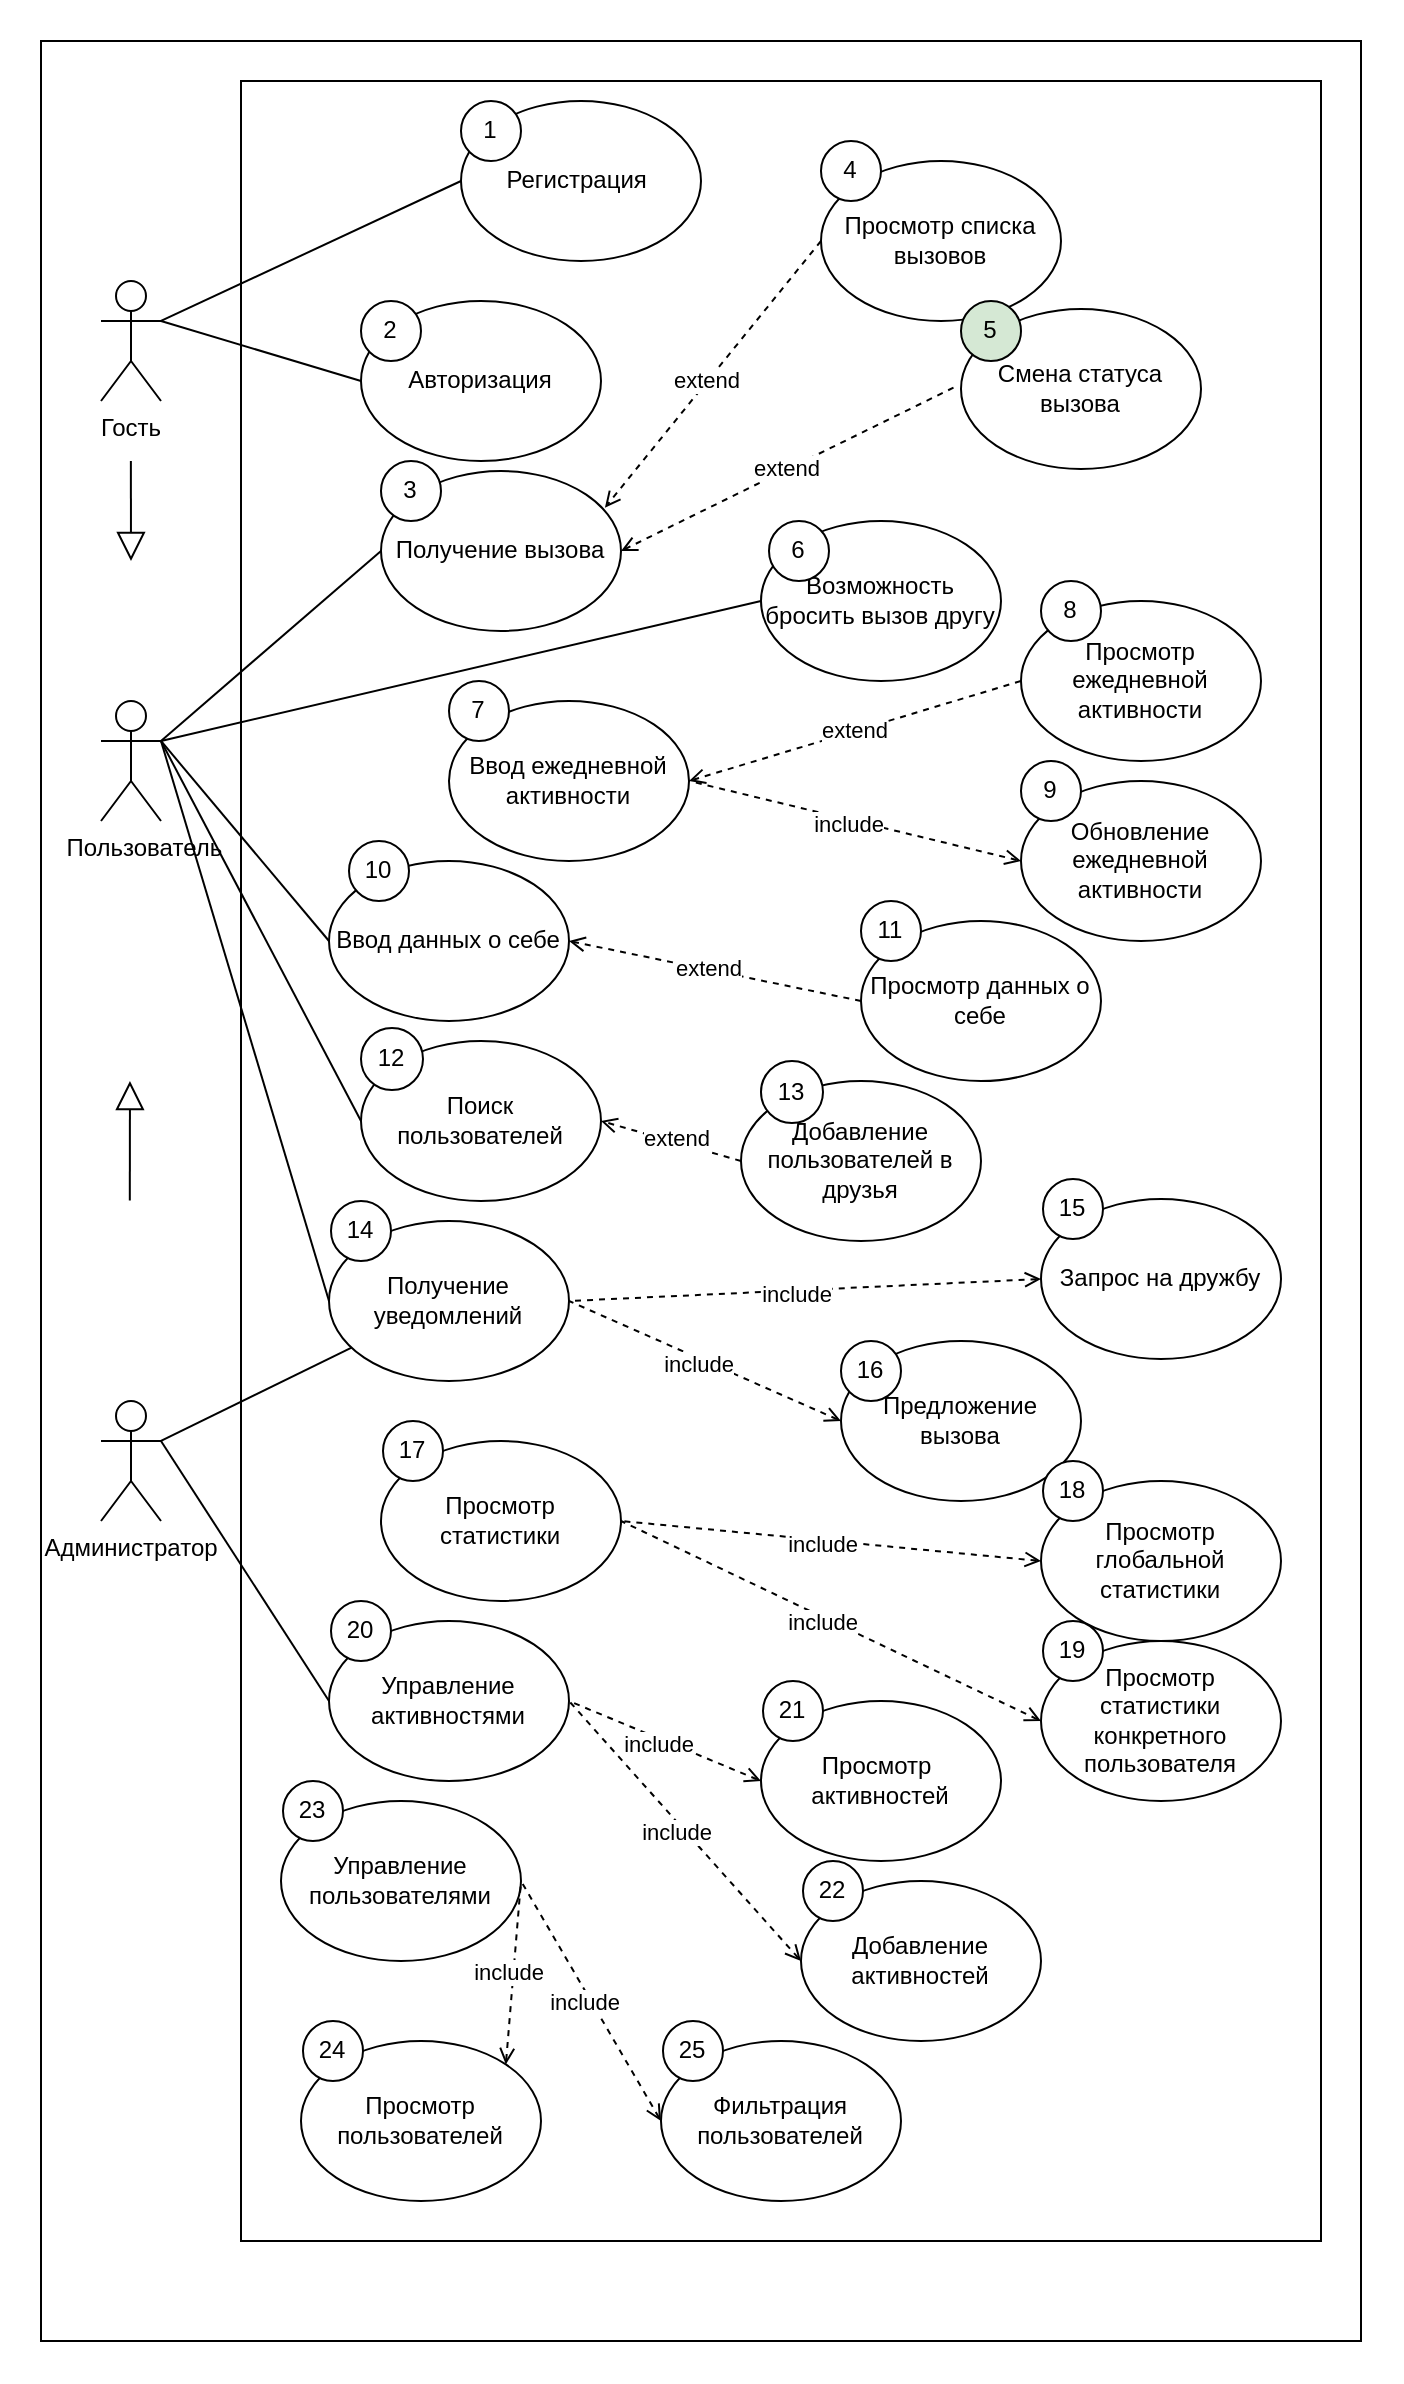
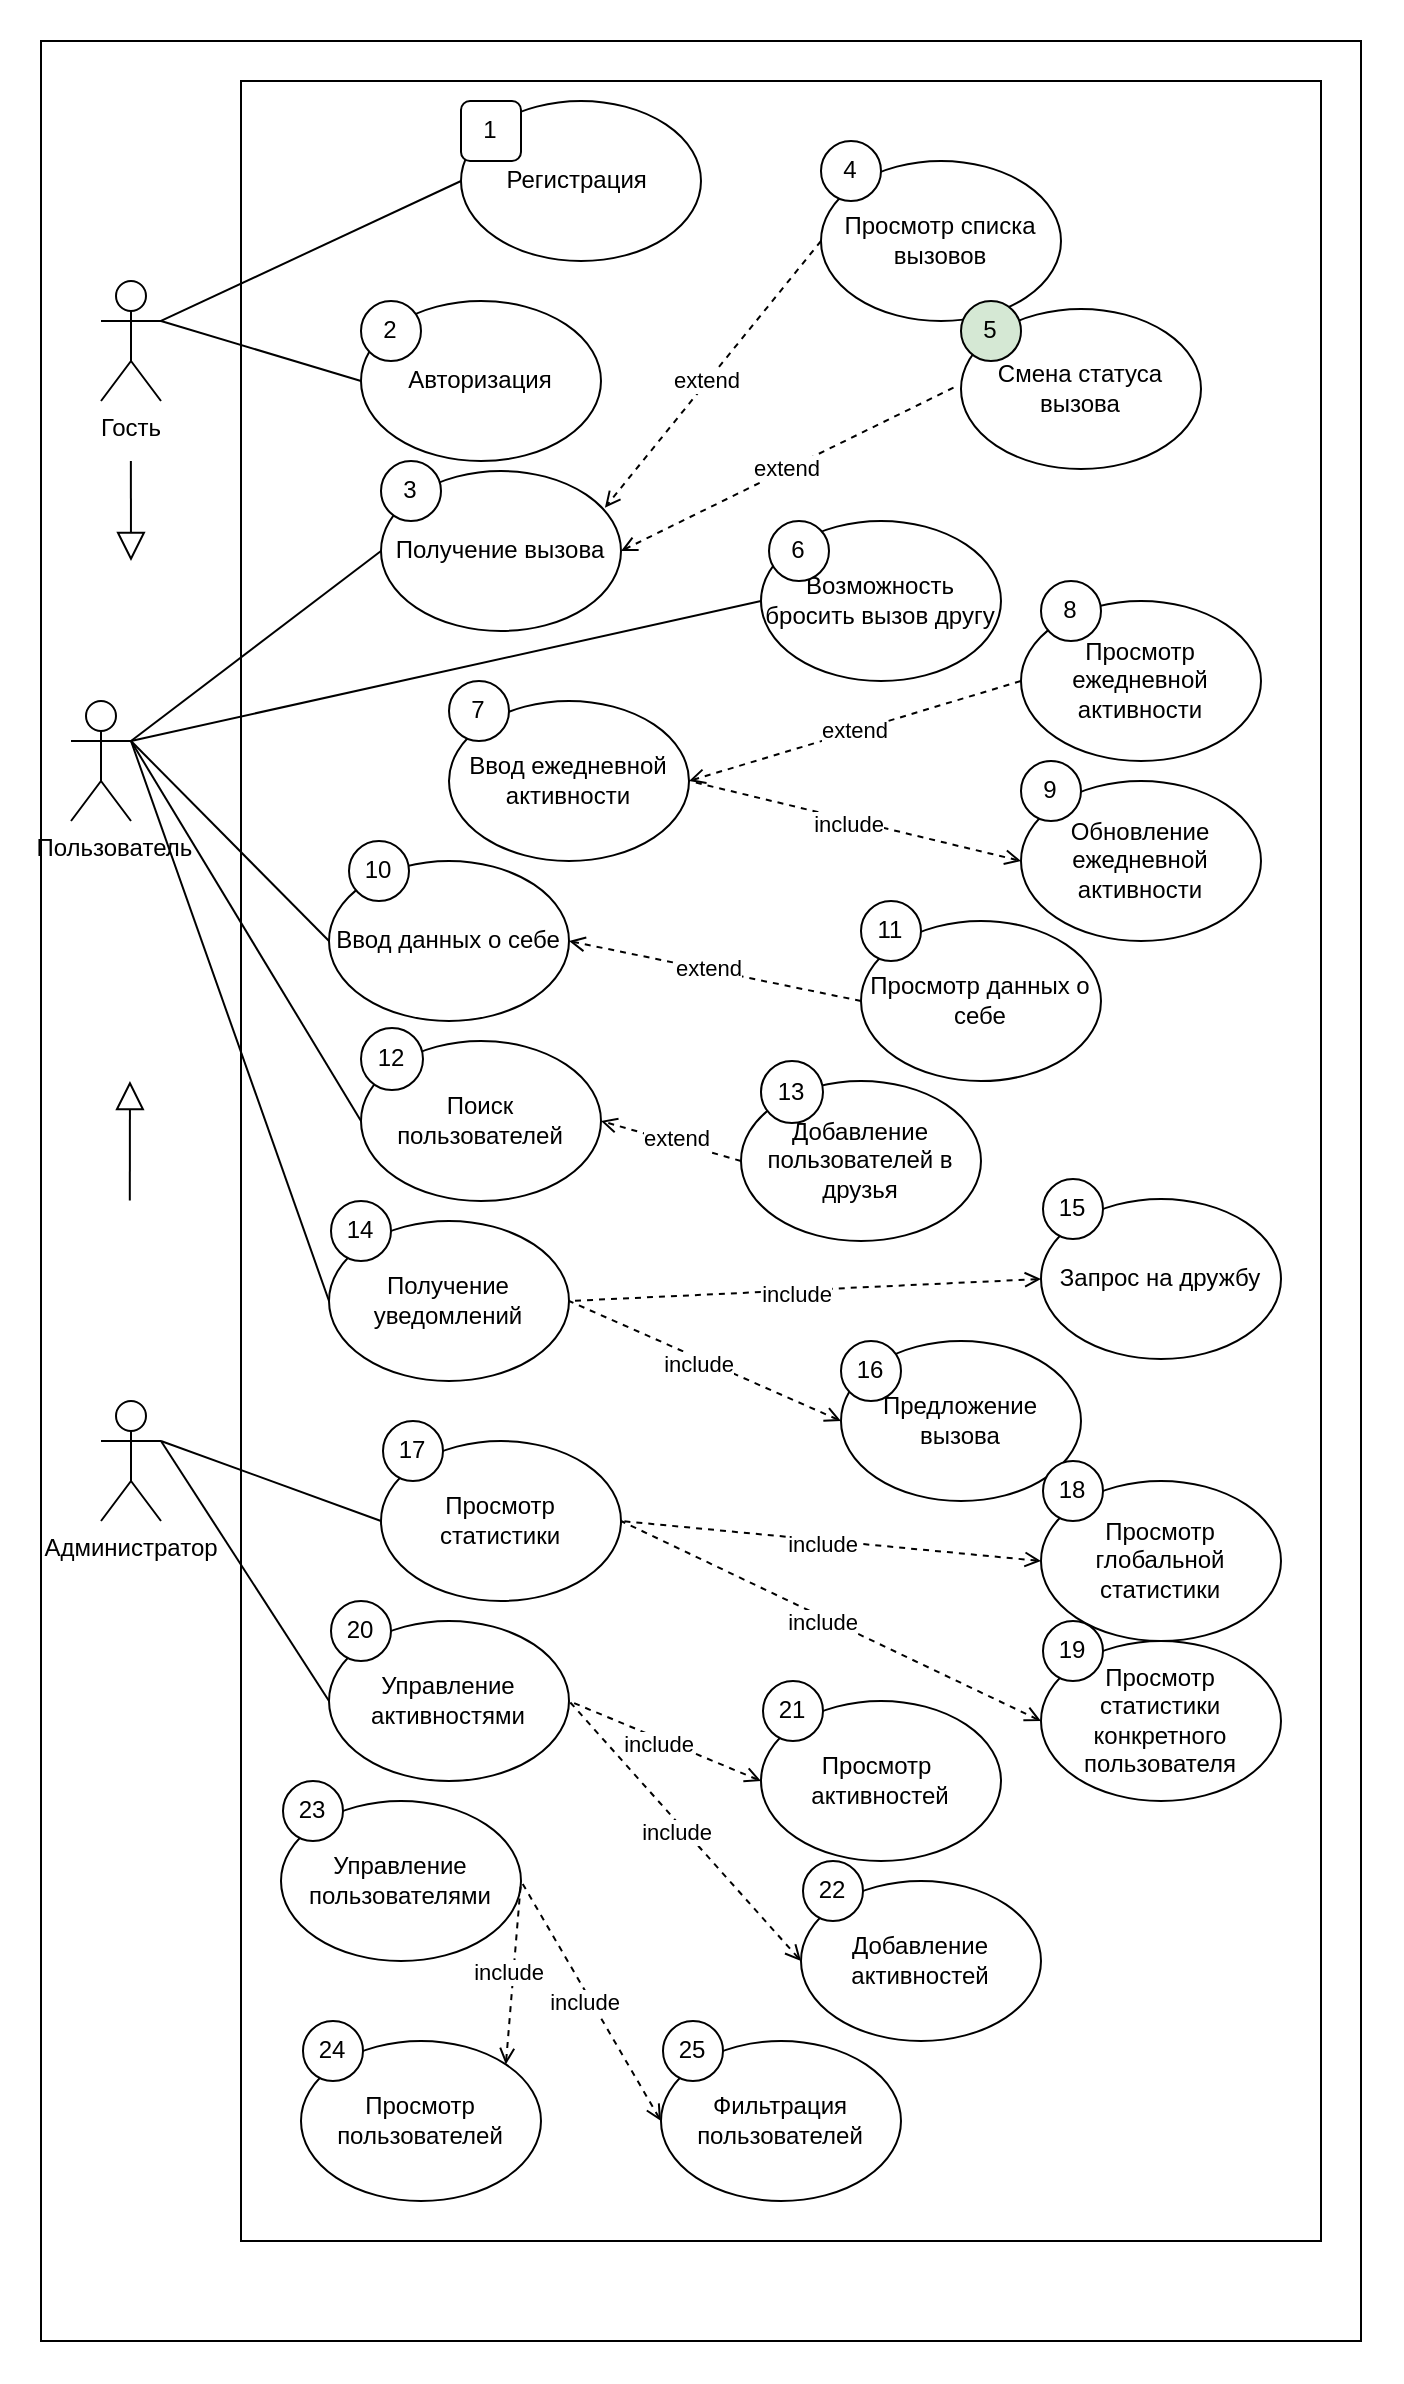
- <mxCell id="22" value="1" style="ellipse;whiteSpace=wrap;html=1;aspect=fixed;" vertex="1" parent="20"><mxGeometry y="10" width="30" height="30" as="geometry" /></mxCell>
+ <mxCell id="22" value="1" style="whiteSpace=wrap;html=1;aspect=fixed;rounded=1;" vertex="1" parent="20"><mxGeometry y="10" width="30" height="30" as="geometry" /></mxCell>
- <mxCell id="12" value="&amp;nbsp; &amp;nbsp; Пользователь" style="shape=umlActor;verticalLabelPosition=bottom;verticalAlign=top;html=1;" vertex="1" parent="1"><mxGeometry x="50" y="350" width="30" height="60" as="geometry" /></mxCell>
+ <mxCell id="12" value="&amp;nbsp; &amp;nbsp; Пользователь" style="shape=umlActor;verticalLabelPosition=bottom;verticalAlign=top;html=1;" vertex="1" parent="1"><mxGeometry x="35" y="350" width="30" height="60" as="geometry" /></mxCell>
- <mxCell id="86" value="" style="endArrow=none;html=1;rounded=0;exitX=1;exitY=0.333;exitDx=0;exitDy=0;exitPerimeter=0;" edge="1" parent="1" source="10" target="43"><mxGeometry width="50" height="50" relative="1" as="geometry"><mxPoint x="160" y="880" as="sourcePoint" /><mxPoint x="210" y="830" as="targetPoint" /></mxGeometry></mxCell>
+ <mxCell id="86" value="" style="endArrow=none;html=1;rounded=0;exitX=1;exitY=0.333;exitDx=0;exitDy=0;exitPerimeter=0;entryX=0;entryY=0.5;entryDx=0;entryDy=0;" edge="1" parent="1" source="10" target="77"><mxGeometry width="50" height="50" relative="1" as="geometry"><mxPoint x="160" y="880" as="sourcePoint" /><mxPoint x="210" y="830" as="targetPoint" /></mxGeometry></mxCell>
